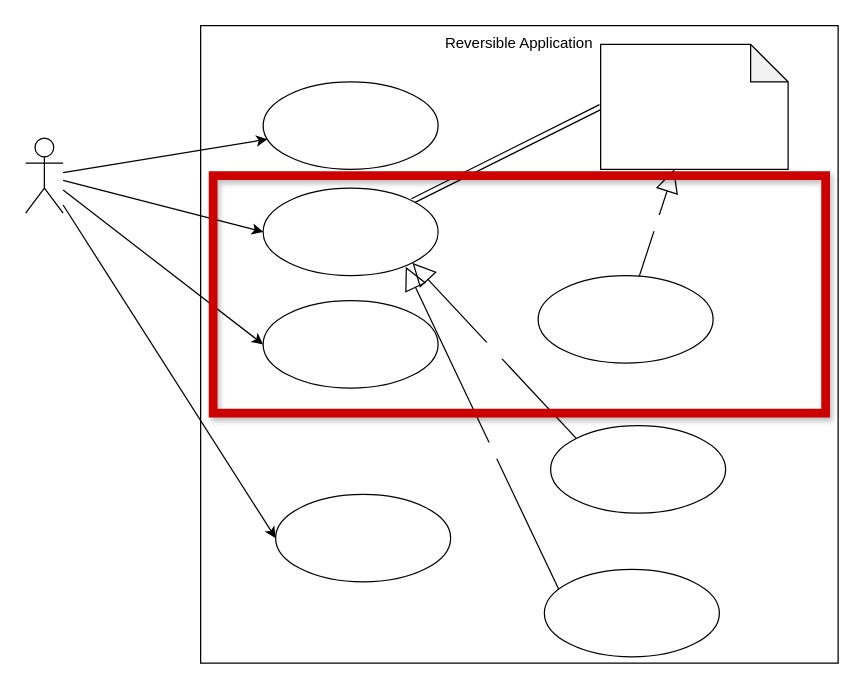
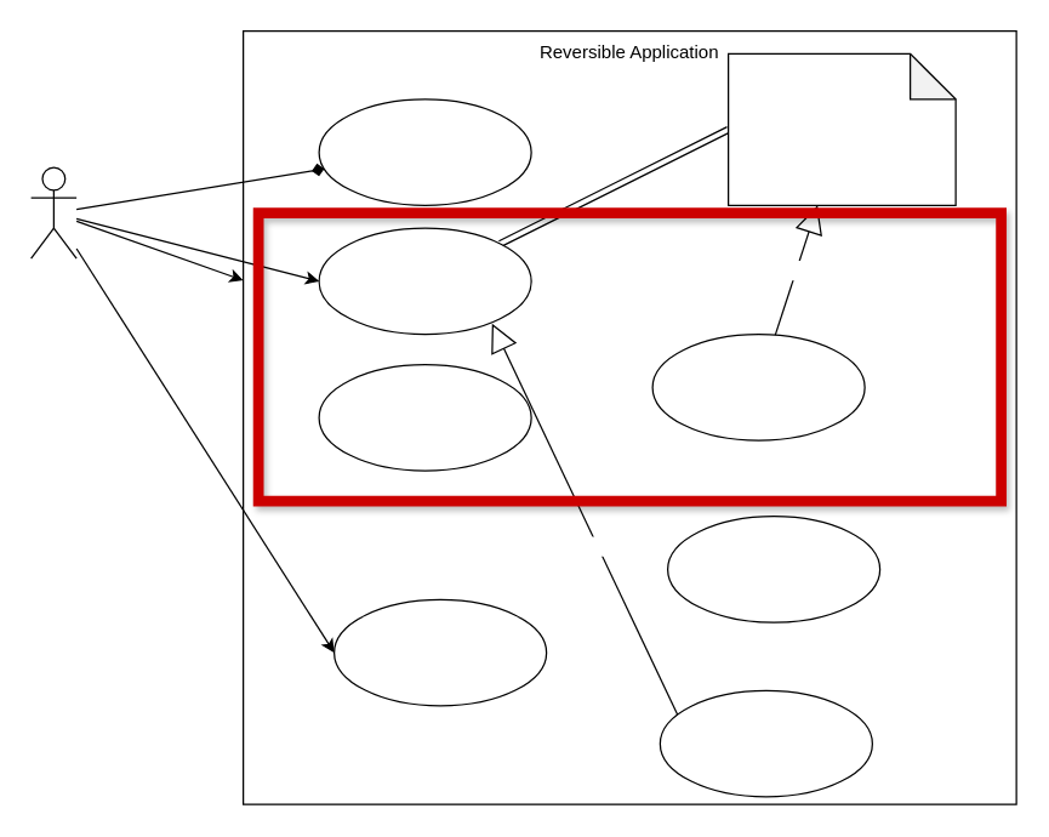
- <mxCell id="4" style="edgeStyle=none;html=1;fontColor=#FFFFFF;" edge="1" parent="1" source="7" target="11"><mxGeometry relative="1" as="geometry" /></mxCell>
+ <mxCell id="4" style="edgeStyle=none;html=1;fontColor=#FFFFFF;endArrow=diamond;" edge="1" parent="1" source="7" target="11"><mxGeometry relative="1" as="geometry" /></mxCell>
- <mxCell id="5" style="edgeStyle=none;html=1;entryX=0;entryY=0.5;entryDx=0;entryDy=0;fontColor=#FFFFFF;" edge="1" parent="1" source="7" target="12"><mxGeometry relative="1" as="geometry" /></mxCell>
+ <mxCell id="5" style="edgeStyle=none;html=1;fontColor=#FFFFFF;" edge="1" parent="1" source="7" target="2"><mxGeometry relative="1" as="geometry" /></mxCell>
- <mxCell id="17" value="Extends" style="endArrow=block;endSize=16;endFill=0;html=1;fontColor=#FFFFFF;exitX=0;exitY=0;exitDx=0;exitDy=0;entryX=1;entryY=1;entryDx=0;entryDy=0;" edge="1" parent="1" source="14" target="9"><mxGeometry width="160" relative="1" as="geometry"><mxPoint x="450.785" y="246.334" as="sourcePoint" /><mxPoint x="349.162" y="213.707" as="targetPoint" /></mxGeometry></mxCell>
